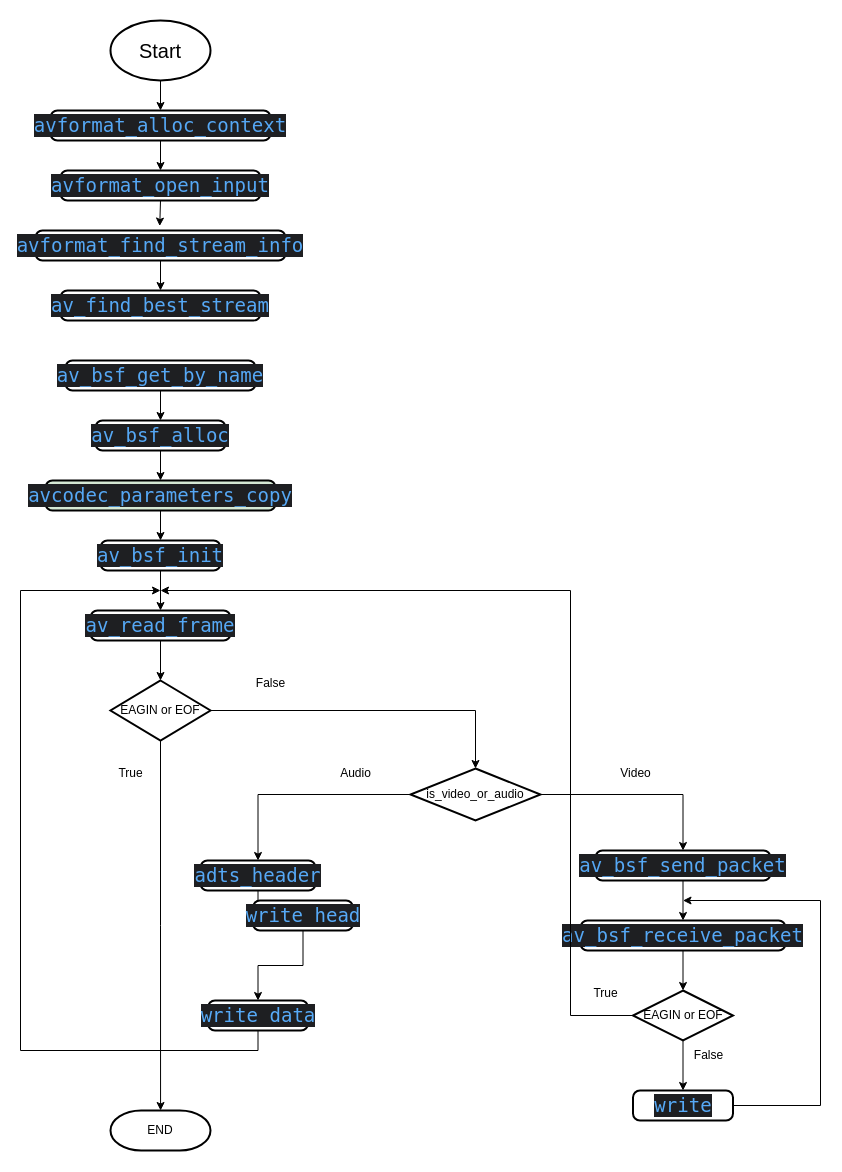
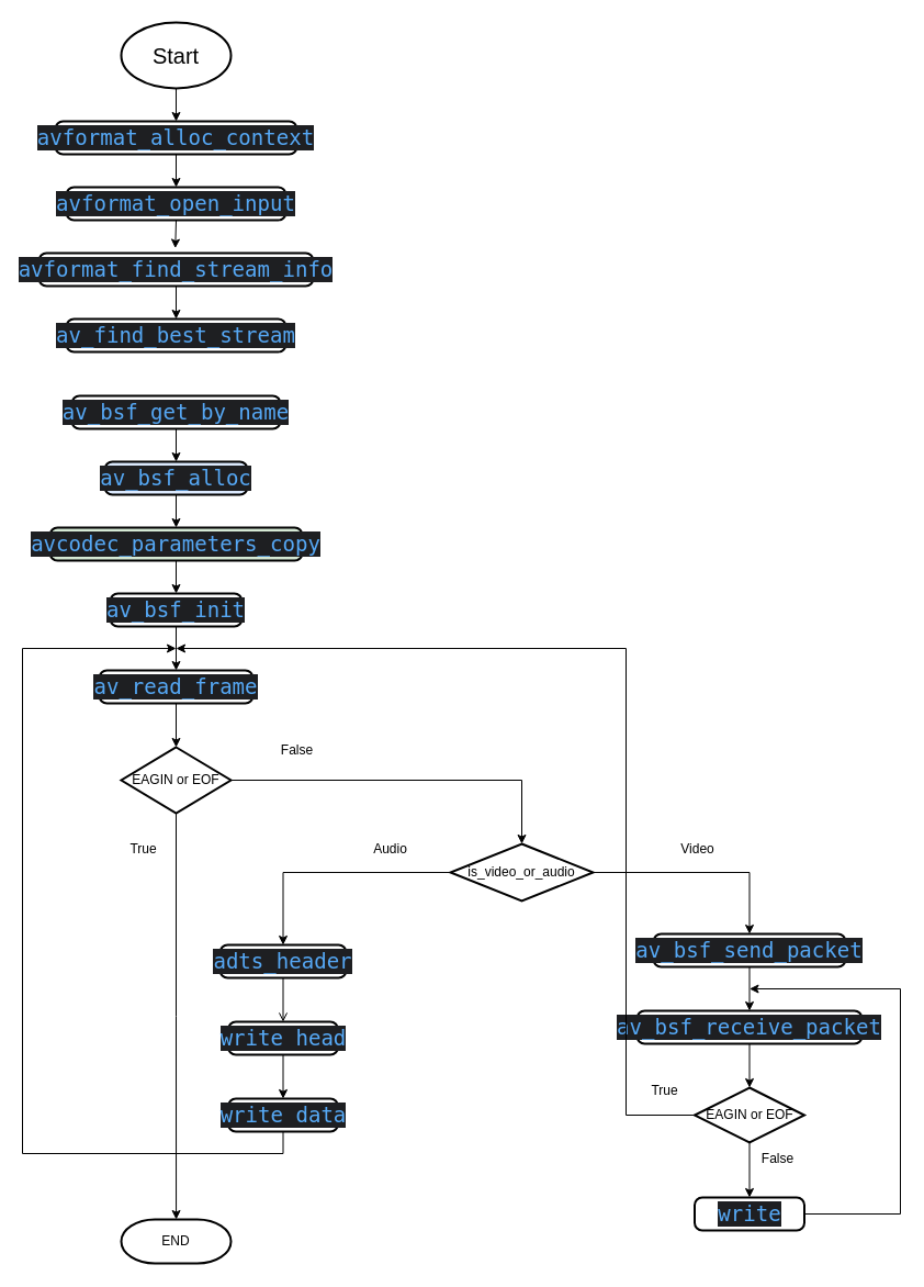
- <mxCell id="14" value="&lt;div style=&quot;background-color:#1e1f22;color:#bcbec4&quot;&gt;&lt;pre style=&quot;font-family:'JetBrains Mono',monospace;font-size:14.3pt;&quot;&gt;&lt;span style=&quot;color:#56a8f5;&quot;&gt;av_bsf_alloc&lt;/span&gt;&lt;/pre&gt;&lt;/div&gt;" style="rounded=1;whiteSpace=wrap;html=1;absoluteArcSize=1;arcSize=14;strokeWidth=2;" vertex="1" parent="1"><mxGeometry x="95" y="420" width="130" height="30" as="geometry" /></mxCell>
+ <mxCell id="14" value="&lt;div style=&quot;background-color:#1e1f22;color:#bcbec4&quot;&gt;&lt;pre style=&quot;font-family:'JetBrains Mono',monospace;font-size:14.3pt;&quot;&gt;&lt;span style=&quot;color:#56a8f5;&quot;&gt;av_bsf_alloc&lt;/span&gt;&lt;/pre&gt;&lt;/div&gt;" style="rounded=1;whiteSpace=wrap;html=1;absoluteArcSize=1;arcSize=14;strokeWidth=2;fillColor=#dae8fc;" vertex="1" parent="1"><mxGeometry x="95" y="420" width="130" height="30" as="geometry" /></mxCell>
- <mxCell id="38" value="&lt;div style=&quot;background-color:#1e1f22;color:#bcbec4&quot;&gt;&lt;pre style=&quot;font-family:'JetBrains Mono',monospace;font-size:14.3pt;&quot;&gt;&lt;span style=&quot;color:#57aaf7;&quot;&gt;write head&lt;/span&gt;&lt;/pre&gt;&lt;/div&gt;" style="rounded=1;whiteSpace=wrap;html=1;absoluteArcSize=1;arcSize=14;strokeWidth=2;" vertex="1" parent="1"><mxGeometry x="252.5" y="900" width="100" height="30" as="geometry" /></mxCell>
+ <mxCell id="38" value="&lt;div style=&quot;background-color:#1e1f22;color:#bcbec4&quot;&gt;&lt;pre style=&quot;font-family:'JetBrains Mono',monospace;font-size:14.3pt;&quot;&gt;&lt;span style=&quot;color:#57aaf7;&quot;&gt;write head&lt;/span&gt;&lt;/pre&gt;&lt;/div&gt;" style="rounded=1;whiteSpace=wrap;html=1;absoluteArcSize=1;arcSize=14;strokeWidth=2;" vertex="1" parent="1"><mxGeometry x="207.5" y="930" width="100" height="30" as="geometry" /></mxCell>
